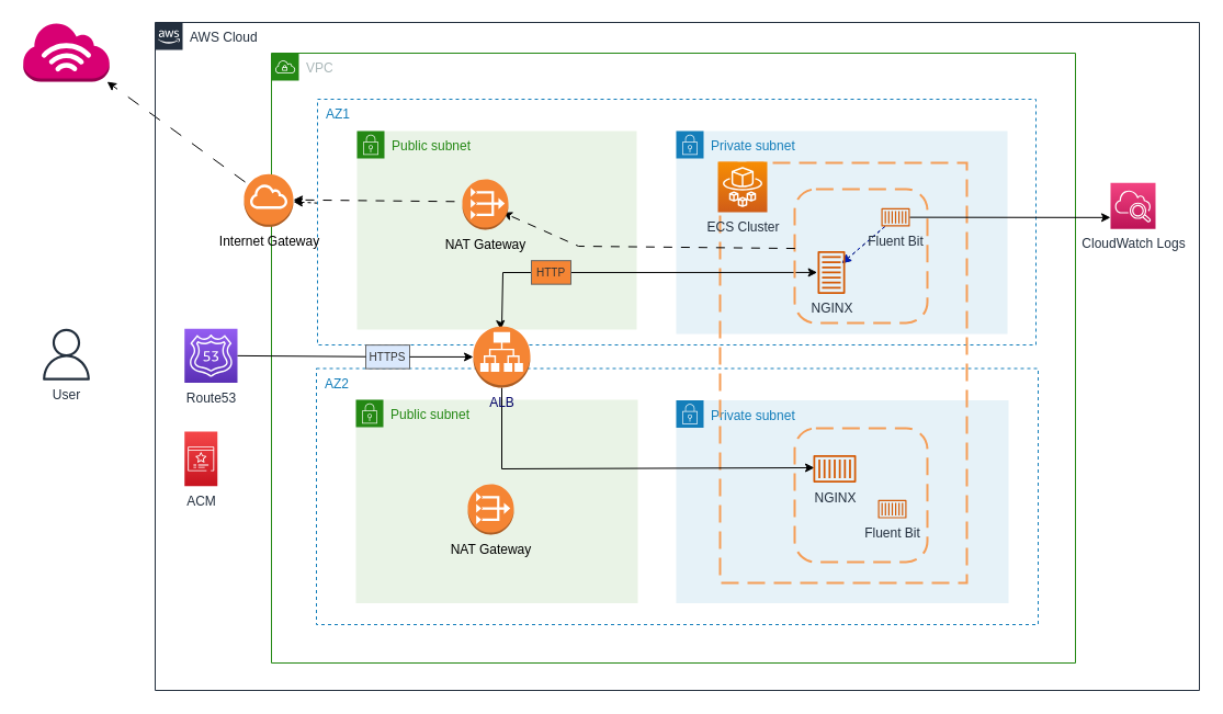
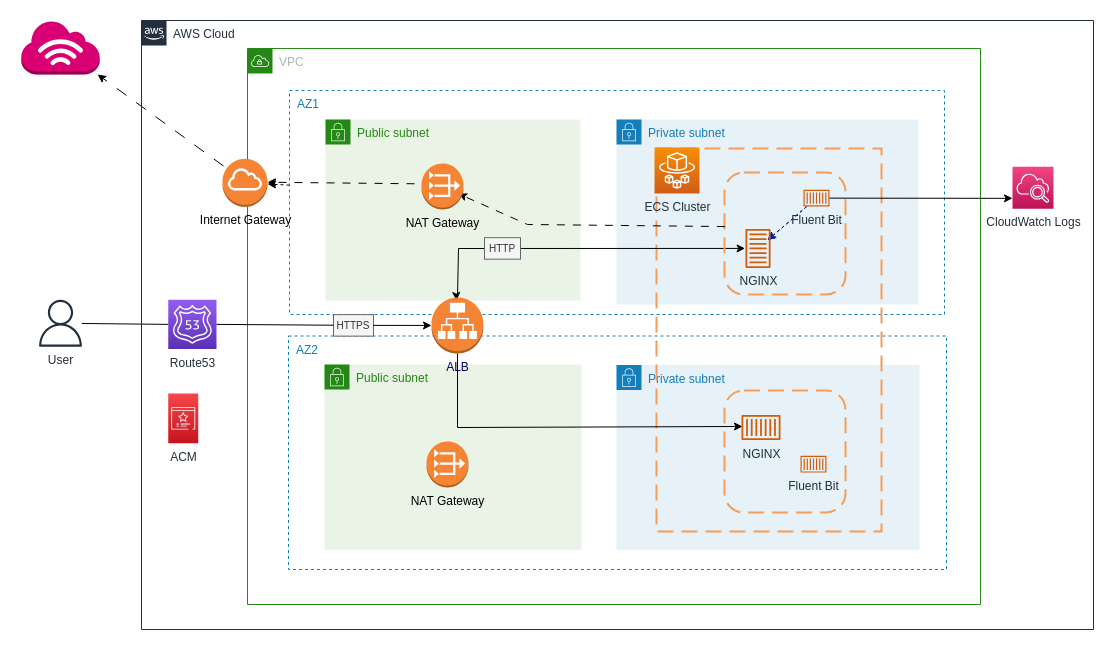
- <mxCell id="38" value="HTTP" style="rounded=0;whiteSpace=wrap;html=1;fontSize=10;fillColor=#f58534;strokeColor=#666666;fontColor=#333333;" parent="1" vertex="1"><mxGeometry x="484" y="237.17" width="36" height="21.5" as="geometry" /></mxCell>
+ <mxCell id="38" value="HTTP" style="rounded=0;whiteSpace=wrap;html=1;fontSize=10;fillColor=#f5f5f5;strokeColor=#666666;fontColor=#333333;" parent="1" vertex="1"><mxGeometry x="484" y="237.17" width="36" height="21.5" as="geometry" /></mxCell>
+ <mxCell id="17" style="edgeStyle=none;rounded=0;html=1;entryX=0;entryY=0.5;entryDx=0;entryDy=0;entryPerimeter=0;strokeColor=#000000;fontColor=#000000;endArrow=none;endFill=0;" parent="1" source="18" target="21" edge="1"><mxGeometry relative="1" as="geometry" /></mxCell>
- <mxCell id="23" value="HTTPS" style="rounded=0;whiteSpace=wrap;html=1;fontSize=10;fillColor=#dae8fc;strokeColor=#666666;fontColor=#333333;" parent="19" vertex="1"><mxGeometry x="192" y="294.13" width="40" height="21.5" as="geometry" /></mxCell>
+ <mxCell id="23" value="HTTPS" style="rounded=0;whiteSpace=wrap;html=1;fontSize=10;fillColor=#f5f5f5;strokeColor=#666666;fontColor=#333333;" parent="19" vertex="1"><mxGeometry x="192" y="294.13" width="40" height="21.5" as="geometry" /></mxCell>
